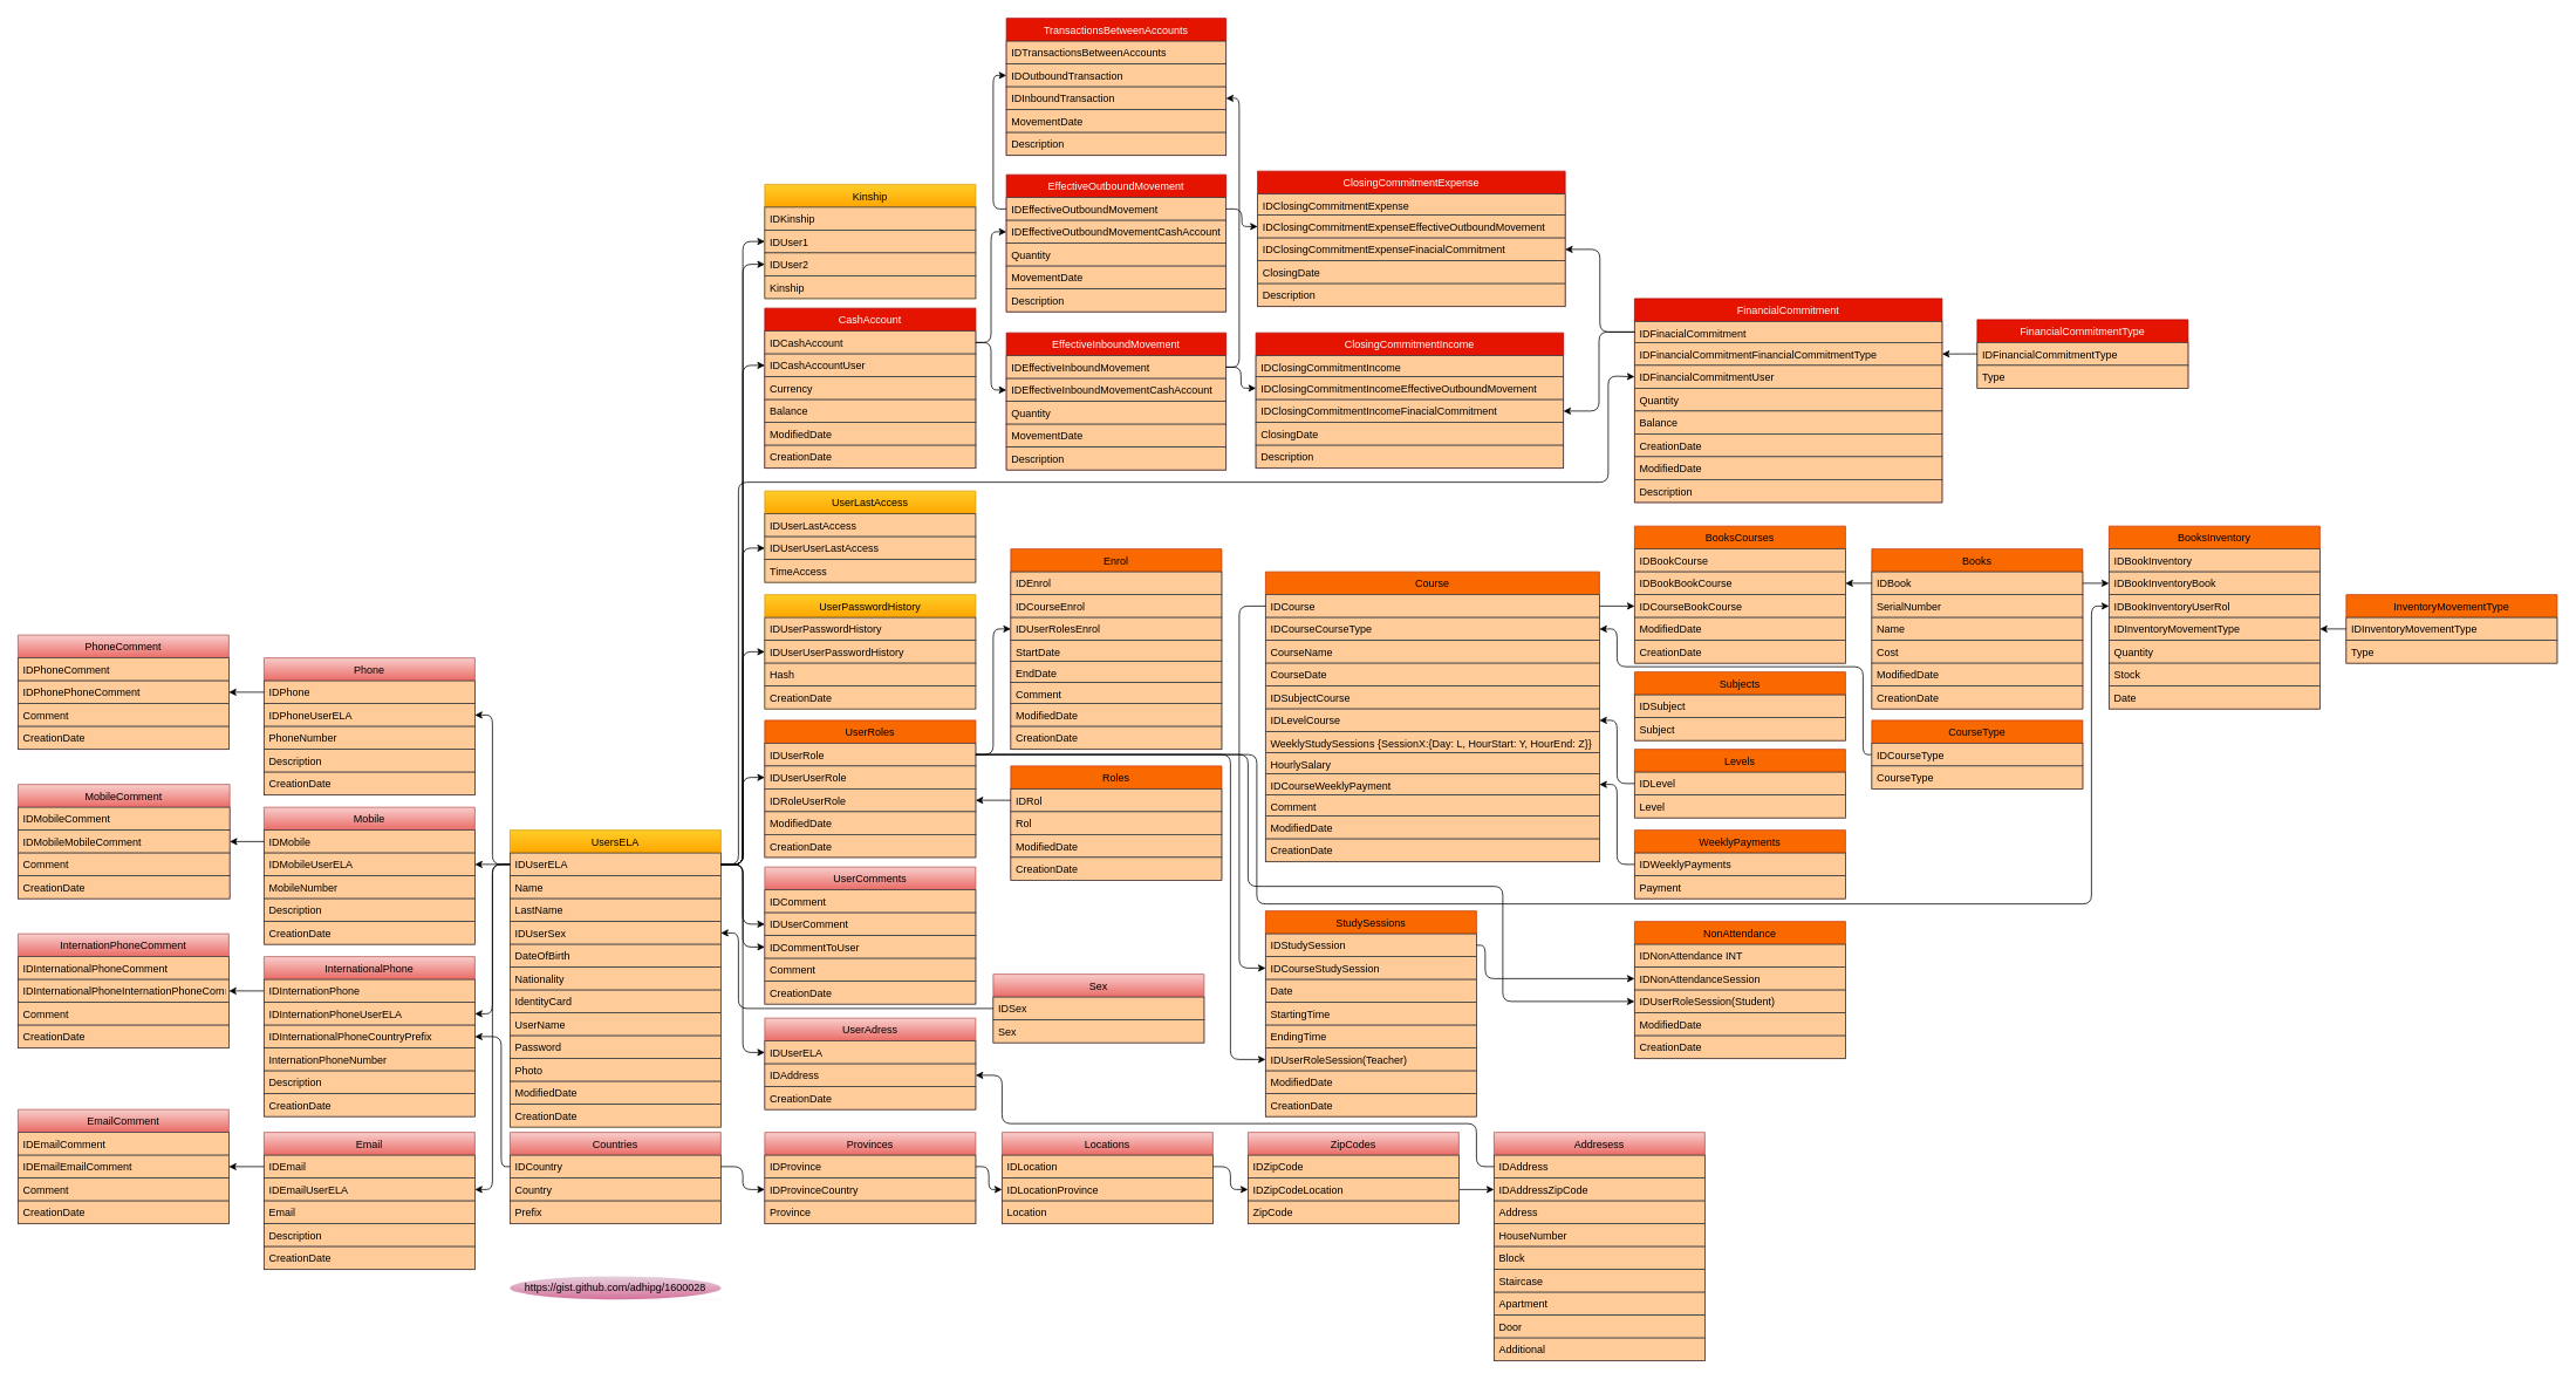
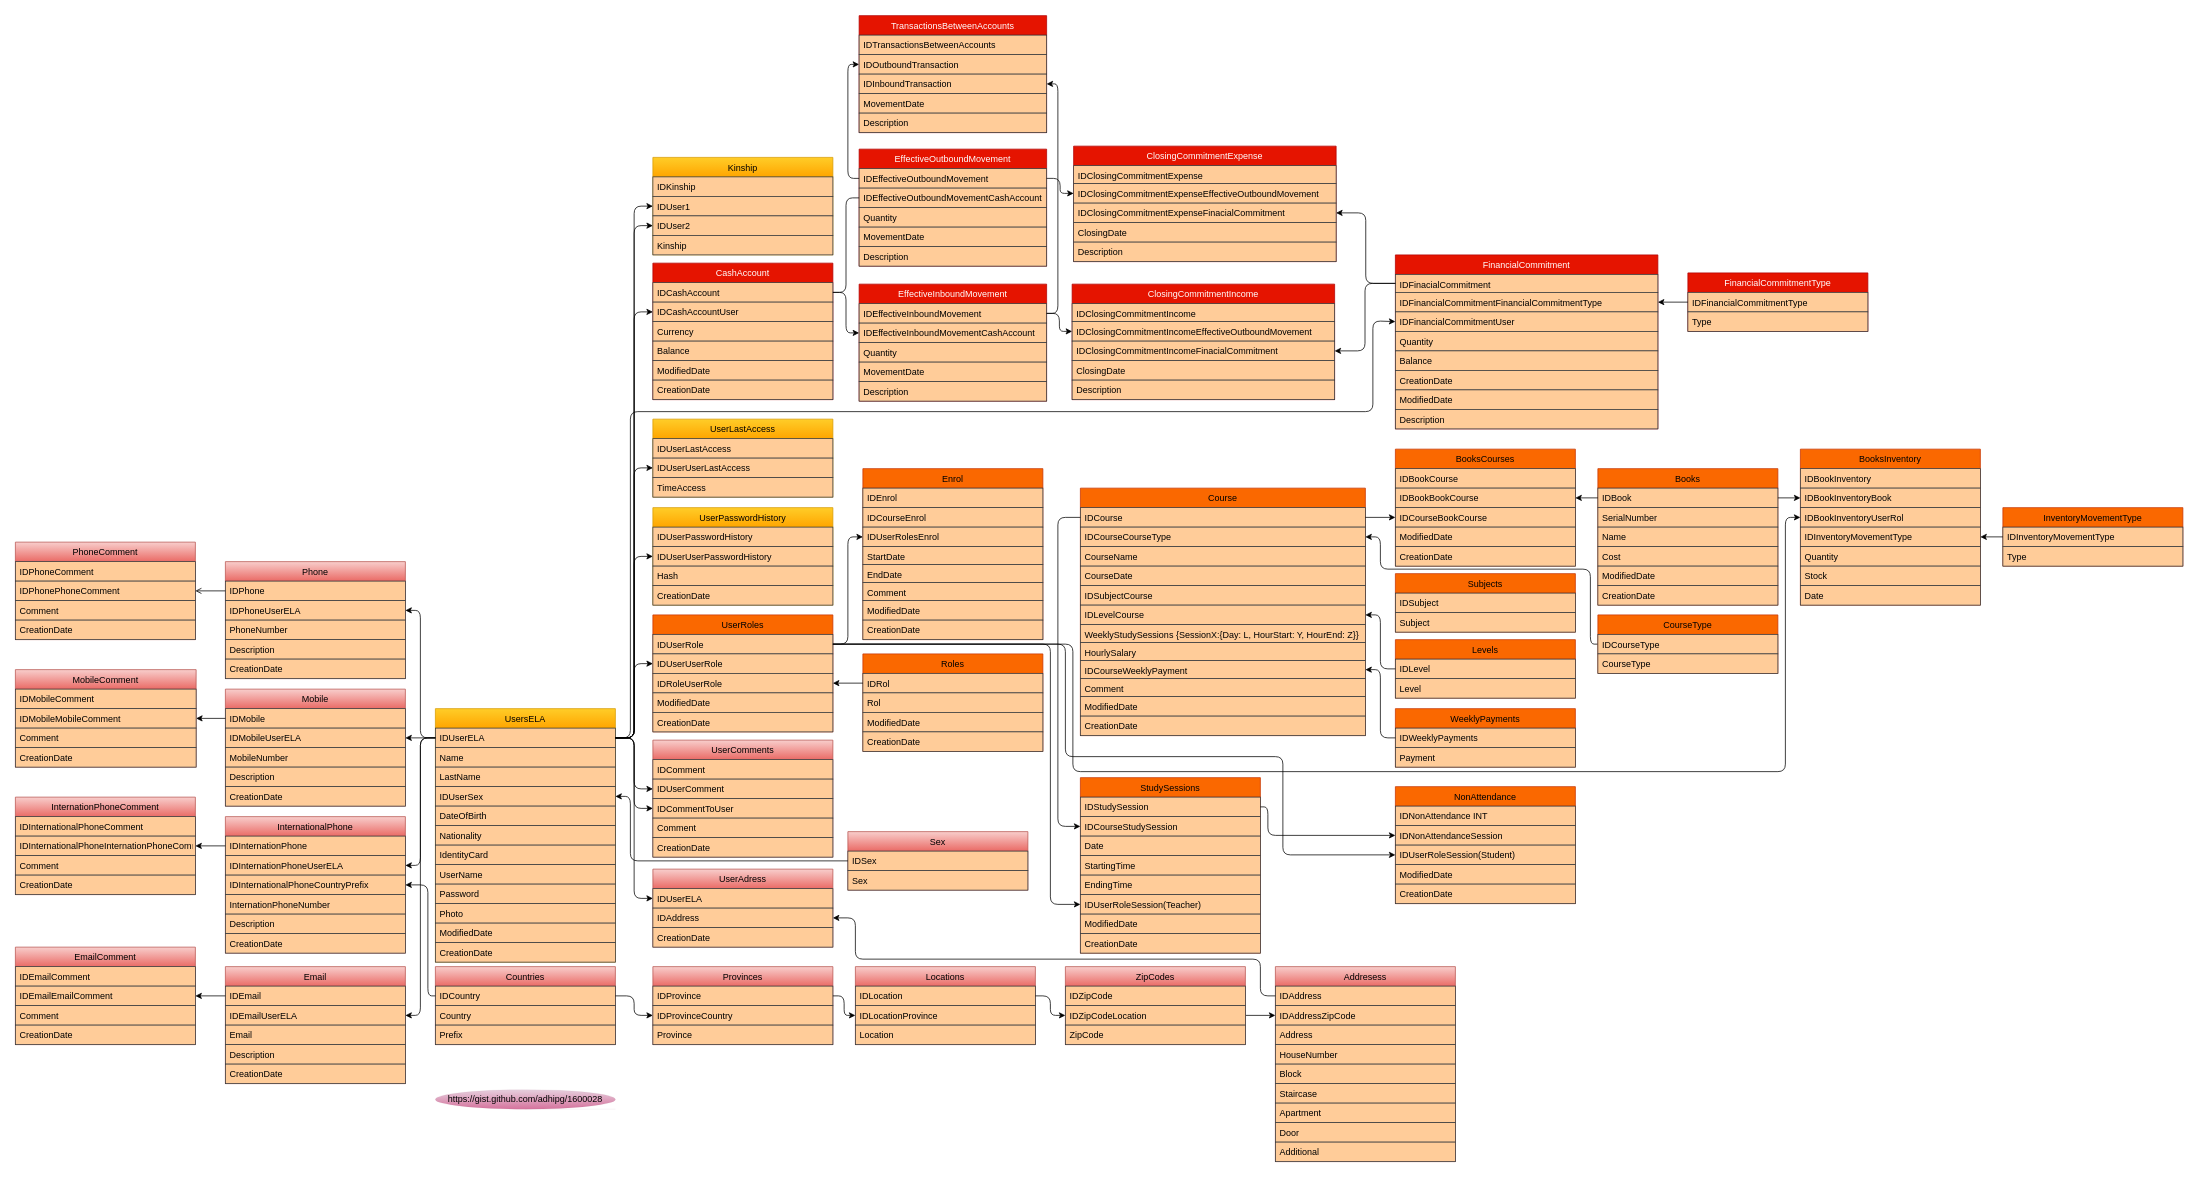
- <mxCell id="220" style="edgeStyle=orthogonalEdgeStyle;html=1;entryX=0;entryY=0.5;entryDx=0;entryDy=0;" edge="1" parent="1" source="207" target="216"><mxGeometry relative="1" as="geometry" /></mxCell>
+ <mxCell id="220" style="edgeStyle=orthogonalEdgeStyle;html=1;entryX=0;entryY=0.5;entryDx=0;entryDy=0;endArrow=none;" edge="1" parent="1" source="207" target="216"><mxGeometry relative="1" as="geometry" /></mxCell>
- <mxCell id="49" style="edgeStyle=orthogonalEdgeStyle;html=1;entryX=1;entryY=0.5;entryDx=0;entryDy=0;fontColor=#000000;" parent="1" source="16" target="44" edge="1"><mxGeometry relative="1" as="geometry" /></mxCell>
+ <mxCell id="49" style="edgeStyle=orthogonalEdgeStyle;html=1;entryX=1;entryY=0.5;entryDx=0;entryDy=0;fontColor=#000000;endArrow=open;" parent="1" source="16" target="44" edge="1"><mxGeometry relative="1" as="geometry" /></mxCell>
